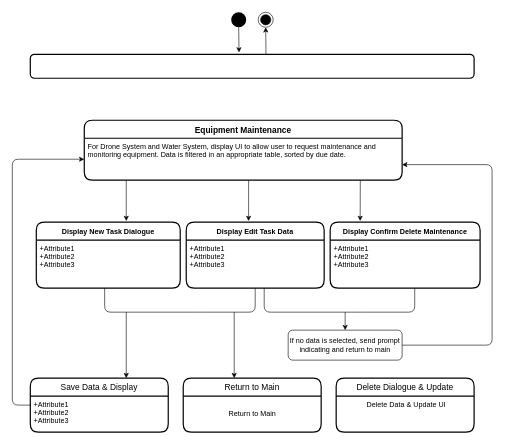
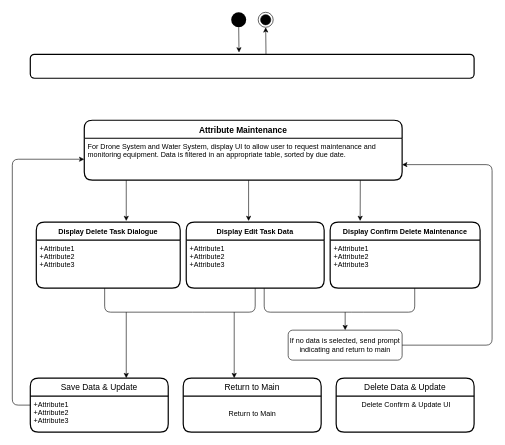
- <mxCell id="7" value="Equipment Maintenance" style="swimlane;childLayout=stackLayout;horizontal=1;startSize=30;horizontalStack=0;rounded=1;fontSize=14;fontStyle=1;strokeWidth=2;resizeParent=0;resizeLast=1;shadow=0;dashed=0;align=center;" vertex="1" parent="1"><mxGeometry x="140" y="200" width="530" height="100" as="geometry" /></mxCell>
+ <mxCell id="7" value="Attribute Maintenance" style="swimlane;childLayout=stackLayout;horizontal=1;startSize=30;horizontalStack=0;rounded=1;fontSize=14;fontStyle=1;strokeWidth=2;resizeParent=0;resizeLast=1;shadow=0;dashed=0;align=center;" vertex="1" parent="1"><mxGeometry x="140" y="200" width="530" height="100" as="geometry" /></mxCell>
- <mxCell id="12" value="Display New Task Dialogue" style="swimlane;childLayout=stackLayout;horizontal=1;startSize=30;horizontalStack=0;rounded=1;fontSize=12;fontStyle=1;strokeWidth=2;resizeParent=0;resizeLast=1;shadow=0;dashed=0;align=center;" vertex="1" parent="1"><mxGeometry x="60" y="370" width="240" height="110" as="geometry" /></mxCell>
+ <mxCell id="12" value="Display Delete Task Dialogue" style="swimlane;childLayout=stackLayout;horizontal=1;startSize=30;horizontalStack=0;rounded=1;fontSize=12;fontStyle=1;strokeWidth=2;resizeParent=0;resizeLast=1;shadow=0;dashed=0;align=center;" vertex="1" parent="1"><mxGeometry x="60" y="370" width="240" height="110" as="geometry" /></mxCell>
- <mxCell id="18" value="Save Data &amp; Display" style="swimlane;childLayout=stackLayout;horizontal=1;startSize=30;horizontalStack=0;rounded=1;fontSize=14;fontStyle=0;strokeWidth=2;resizeParent=0;resizeLast=1;shadow=0;dashed=0;align=center;" vertex="1" parent="1"><mxGeometry x="50" y="630" width="230" height="90" as="geometry" /></mxCell>
+ <mxCell id="18" value="Save Data &amp; Update" style="swimlane;childLayout=stackLayout;horizontal=1;startSize=30;horizontalStack=0;rounded=1;fontSize=14;fontStyle=0;strokeWidth=2;resizeParent=0;resizeLast=1;shadow=0;dashed=0;align=center;" vertex="1" parent="1"><mxGeometry x="50" y="630" width="230" height="90" as="geometry" /></mxCell>
- <mxCell id="22" value="Delete Dialogue &amp; Update" style="swimlane;childLayout=stackLayout;horizontal=1;startSize=30;horizontalStack=0;rounded=1;fontSize=14;fontStyle=0;strokeWidth=2;resizeParent=0;resizeLast=1;shadow=0;dashed=0;align=center;" vertex="1" parent="1"><mxGeometry x="560" y="630" width="230" height="90" as="geometry" /></mxCell>
+ <mxCell id="22" value="Delete Data &amp; Update" style="swimlane;childLayout=stackLayout;horizontal=1;startSize=30;horizontalStack=0;rounded=1;fontSize=14;fontStyle=0;strokeWidth=2;resizeParent=0;resizeLast=1;shadow=0;dashed=0;align=center;" vertex="1" parent="1"><mxGeometry x="560" y="630" width="230" height="90" as="geometry" /></mxCell>
- <mxCell id="23" value="Delete Data &amp; Update UI" style="align=center;strokeColor=none;fillColor=none;spacingLeft=4;fontSize=12;verticalAlign=top;resizable=0;rotatable=0;part=1;" vertex="1" parent="22"><mxGeometry y="30" width="230" height="60" as="geometry" /></mxCell>
+ <mxCell id="23" value="Delete Confirm &amp; Update UI" style="align=center;strokeColor=none;fillColor=none;spacingLeft=4;fontSize=12;verticalAlign=top;resizable=0;rotatable=0;part=1;" vertex="1" parent="22"><mxGeometry y="30" width="230" height="60" as="geometry" /></mxCell>
